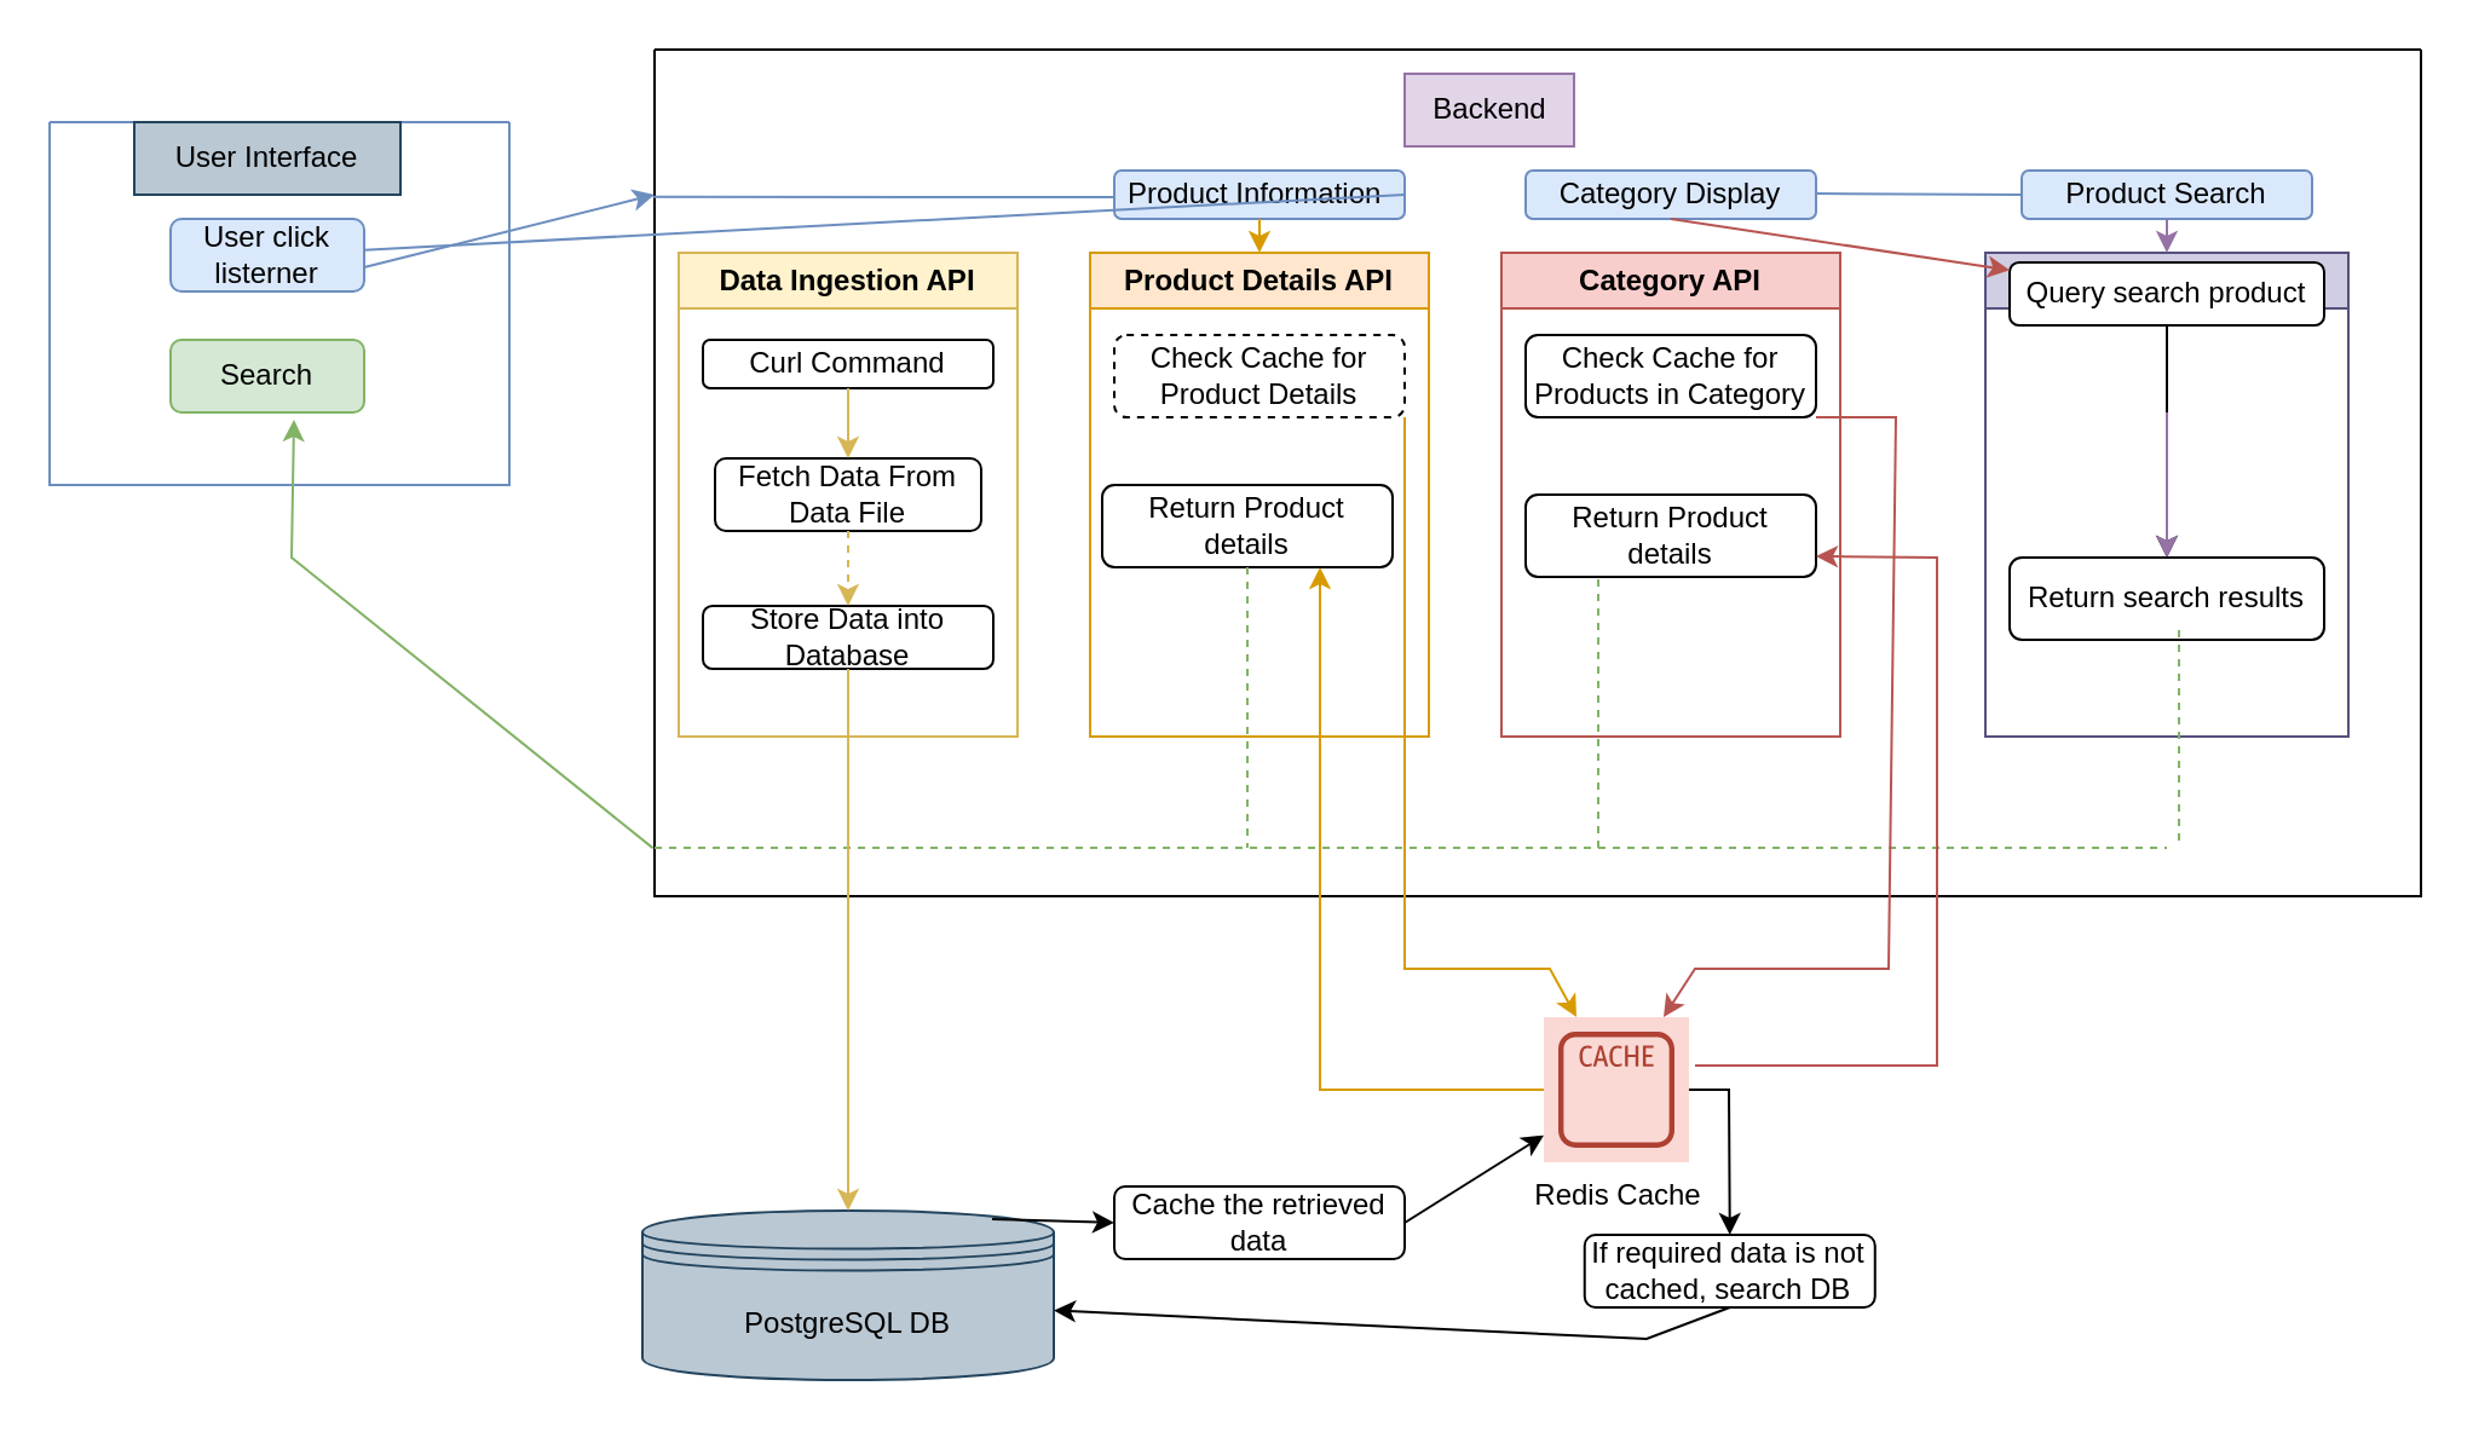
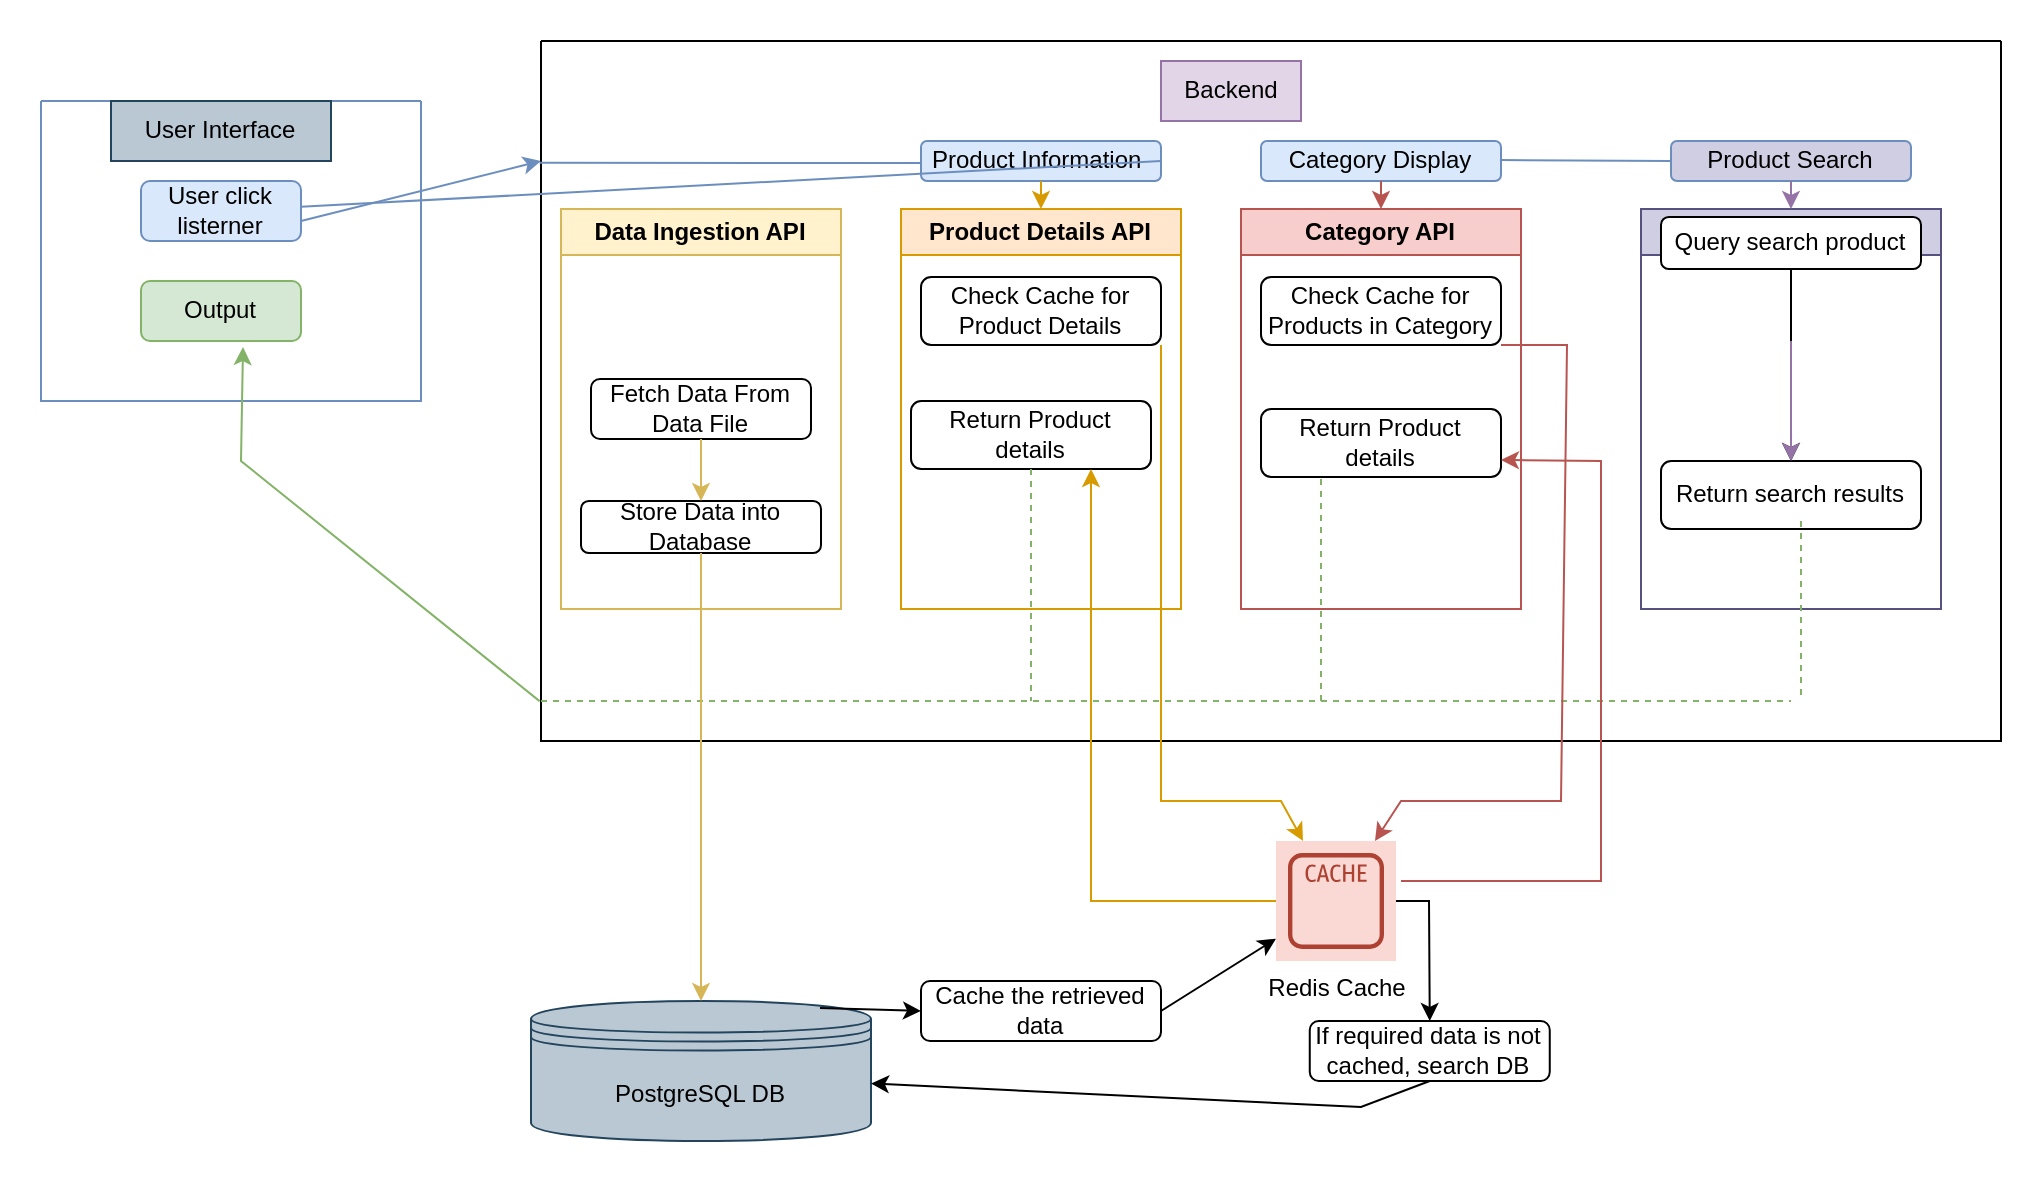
- <mxCell id="29" value="Product Search" style="rounded=1;whiteSpace=wrap;html=1;fillColor=#dae8fc;strokeColor=#6c8ebf;" parent="7" vertex="1"><mxGeometry x="565" y="50" width="120" height="20" as="geometry" /></mxCell>
+ <mxCell id="29" value="Product Search" style="rounded=1;whiteSpace=wrap;html=1;fillColor=#d0cee2;strokeColor=#6c8ebf;" parent="7" vertex="1"><mxGeometry x="565" y="50" width="120" height="20" as="geometry" /></mxCell>
- <mxCell id="34" value="" style="endArrow=classic;html=1;rounded=0;exitX=0.5;exitY=1;exitDx=0;exitDy=0;fillColor=#f8cecc;strokeColor=#b85450;" parent="7" source="28" target="23" edge="1"><mxGeometry width="50" height="50" relative="1" as="geometry"><mxPoint x="260" y="130" as="sourcePoint" /><mxPoint x="310" y="80" as="targetPoint" /></mxGeometry></mxCell>
+ <mxCell id="34" value="" style="endArrow=classic;html=1;rounded=0;exitX=0.5;exitY=1;exitDx=0;exitDy=0;entryX=0.5;entryY=0;entryDx=0;entryDy=0;fillColor=#f8cecc;strokeColor=#b85450;" parent="7" source="28" target="17" edge="1"><mxGeometry width="50" height="50" relative="1" as="geometry"><mxPoint x="260" y="130" as="sourcePoint" /><mxPoint x="310" y="80" as="targetPoint" /></mxGeometry></mxCell>
- <mxCell id="11" value="Curl Command" style="rounded=1;whiteSpace=wrap;html=1;" parent="8" vertex="1"><mxGeometry x="10" y="36" width="120" height="20" as="geometry" /></mxCell>
- <mxCell id="5" value="Search" style="rounded=1;whiteSpace=wrap;html=1;fillColor=#d5e8d4;strokeColor=#82b366;" parent="2" vertex="1"><mxGeometry x="50" y="90" width="80" height="30" as="geometry" /></mxCell>
+ <mxCell id="5" value="Output" style="rounded=1;whiteSpace=wrap;html=1;fillColor=#d5e8d4;strokeColor=#82b366;" parent="2" vertex="1"><mxGeometry x="50" y="90" width="80" height="30" as="geometry" /></mxCell>
- <mxCell id="15" value="Check Cache for Product Details" style="rounded=1;whiteSpace=wrap;html=1;dashed=1;" parent="14" vertex="1"><mxGeometry x="10" y="34" width="120" height="34" as="geometry" /></mxCell>
+ <mxCell id="15" value="Check Cache for Product Details" style="rounded=1;whiteSpace=wrap;html=1;" parent="14" vertex="1"><mxGeometry x="10" y="34" width="120" height="34" as="geometry" /></mxCell>
- <mxCell id="12" value="" style="endArrow=classic;html=1;rounded=0;exitX=0.5;exitY=1;exitDx=0;exitDy=0;fillColor=#fff2cc;strokeColor=#d6b656;" parent="8" source="11" target="9" edge="1"><mxGeometry width="50" height="50" relative="1" as="geometry"><mxPoint x="140" y="306" as="sourcePoint" /><mxPoint x="190" y="256" as="targetPoint" /></mxGeometry></mxCell>
- <mxCell id="13" value="" style="endArrow=classic;html=1;rounded=0;exitX=0.5;exitY=1;exitDx=0;exitDy=0;fillColor=#fff2cc;strokeColor=#d6b656;dashed=1;" parent="8" source="9" target="10" edge="1"><mxGeometry width="50" height="50" relative="1" as="geometry"><mxPoint x="140" y="306" as="sourcePoint" /><mxPoint x="190" y="256" as="targetPoint" /></mxGeometry></mxCell>
+ <mxCell id="13" value="" style="endArrow=classic;html=1;rounded=0;exitX=0.5;exitY=1;exitDx=0;exitDy=0;fillColor=#fff2cc;strokeColor=#d6b656;" parent="8" source="9" target="10" edge="1"><mxGeometry width="50" height="50" relative="1" as="geometry"><mxPoint x="140" y="306" as="sourcePoint" /><mxPoint x="190" y="256" as="targetPoint" /></mxGeometry></mxCell>
